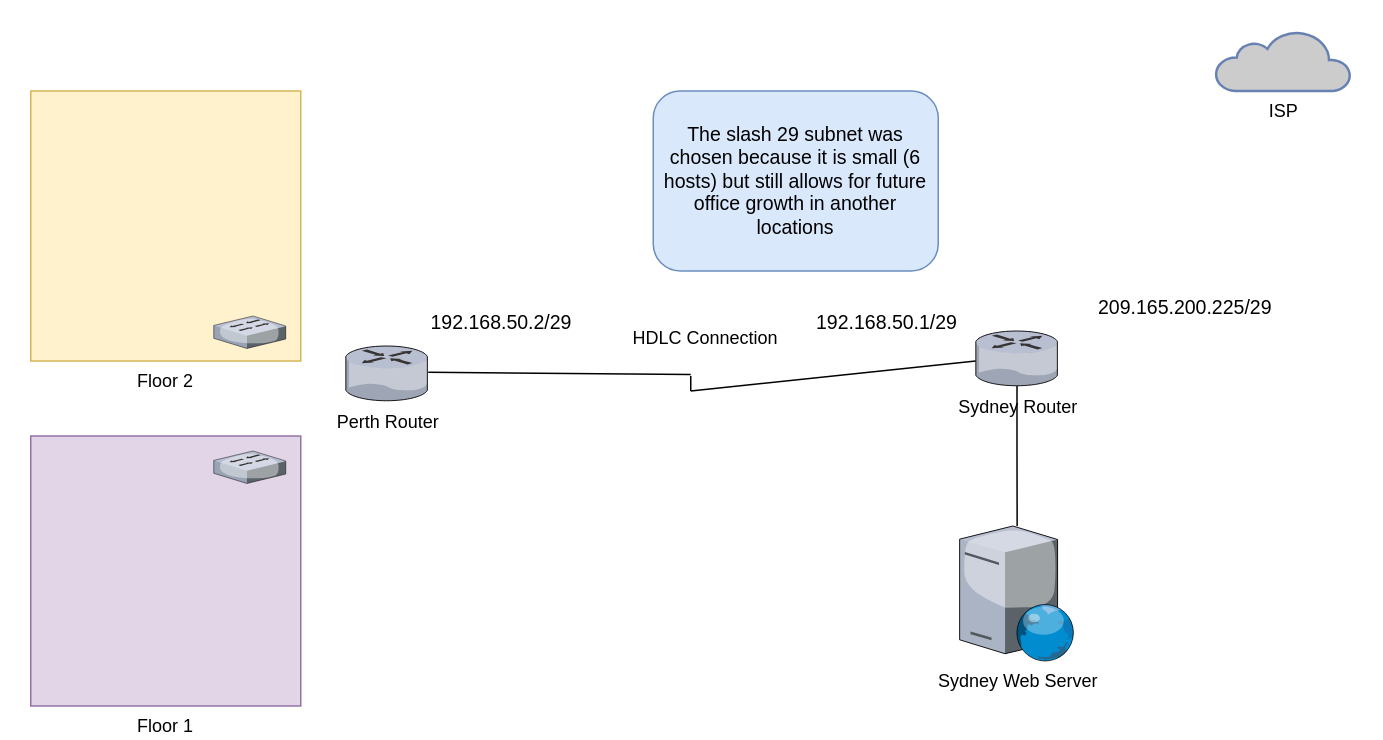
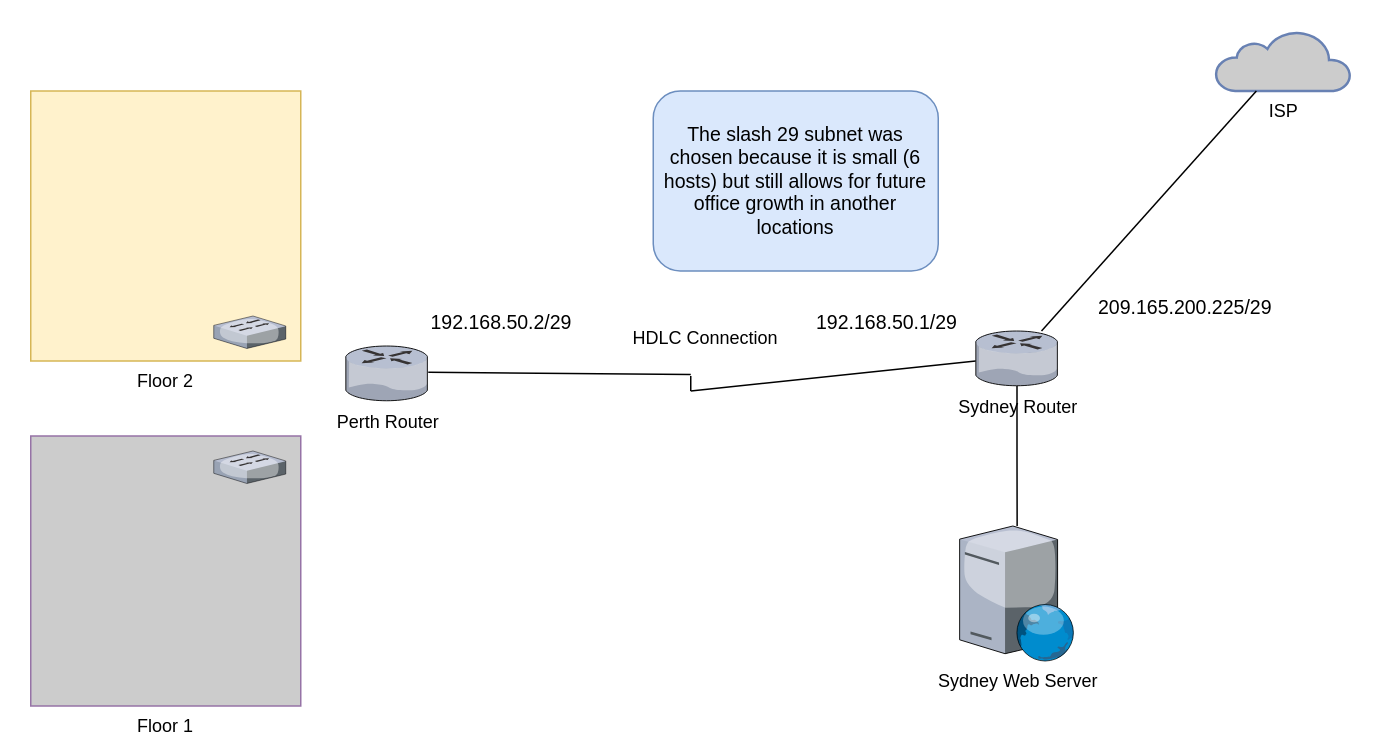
+ <mxCell id="11" value="" style="endArrow=none;html=1;rounded=0;fontColor=#000000;" edge="1" parent="1" source="13" target="2"><mxGeometry width="50" height="50" relative="1" as="geometry"><mxPoint x="540" y="370" as="sourcePoint" /><mxPoint x="590" y="320" as="targetPoint" /></mxGeometry></mxCell>
- <mxCell id="15" value="Floor 1" style="whiteSpace=wrap;html=1;aspect=fixed;strokeColor=#9673a6;fillColor=#e1d5e7;labelPosition=center;verticalLabelPosition=bottom;align=center;verticalAlign=top;" vertex="1" parent="1"><mxGeometry x="20" y="290" width="180" height="180" as="geometry" /></mxCell>
+ <mxCell id="15" value="Floor 1" style="whiteSpace=wrap;html=1;aspect=fixed;strokeColor=#9673a6;fillColor=#cccccc;labelPosition=center;verticalLabelPosition=bottom;align=center;verticalAlign=top;" vertex="1" parent="1"><mxGeometry x="20" y="290" width="180" height="180" as="geometry" /></mxCell>
